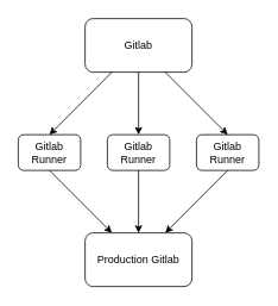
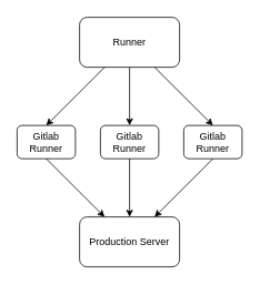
- <mxCell id="2" value="Gitlab" style="rounded=1;whiteSpace=wrap;html=1;" vertex="1" parent="1"><mxGeometry x="95" y="20" width="120" height="60" as="geometry" /></mxCell>
+ <mxCell id="2" value="Runner" style="rounded=1;whiteSpace=wrap;html=1;" vertex="1" parent="1"><mxGeometry x="95" y="20" width="120" height="60" as="geometry" /></mxCell>
- <mxCell id="9" value="Production Gitlab" style="rounded=1;whiteSpace=wrap;html=1;" vertex="1" parent="1"><mxGeometry x="95" y="260" width="120" height="60" as="geometry" /></mxCell>
+ <mxCell id="9" value="Production Server" style="rounded=1;whiteSpace=wrap;html=1;" vertex="1" parent="1"><mxGeometry x="95" y="260" width="120" height="60" as="geometry" /></mxCell>
